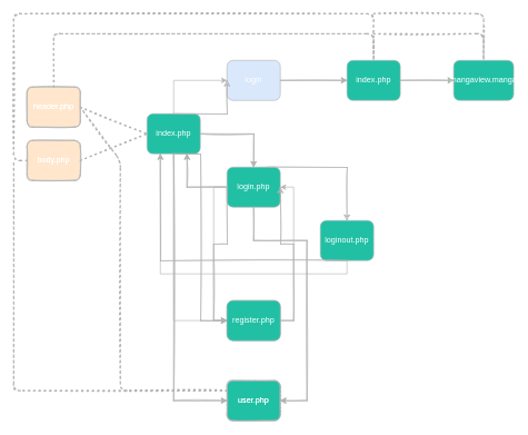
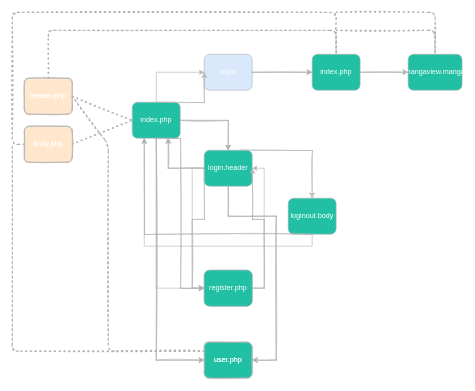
- <mxCell id="12" value="&lt;font color=&quot;#ffffff&quot;&gt;login.php&lt;/font&gt;" style="rounded=1;whiteSpace=wrap;html=1;sketch=0;fontColor=#5C5C5C;fillColor=#21C0A5;strokeColor=#B3B3B3;" parent="1" vertex="1"><mxGeometry x="340" y="250" width="80" height="60" as="geometry" /></mxCell>
+ <mxCell id="12" value="&lt;font color=&quot;#ffffff&quot;&gt;login.header&lt;/font&gt;" style="rounded=1;whiteSpace=wrap;html=1;sketch=0;fontColor=#5C5C5C;fillColor=#21C0A5;strokeColor=#B3B3B3;" parent="1" vertex="1"><mxGeometry x="340" y="250" width="80" height="60" as="geometry" /></mxCell>
- <mxCell id="16" value="&lt;font color=&quot;#ffffff&quot;&gt;loginout.php&lt;/font&gt;" style="rounded=1;whiteSpace=wrap;html=1;sketch=0;fontColor=#5C5C5C;fillColor=#21C0A5;strokeColor=#B3B3B3;" parent="1" vertex="1"><mxGeometry x="480" y="330" width="80" height="60" as="geometry" /></mxCell>
+ <mxCell id="16" value="&lt;font color=&quot;#ffffff&quot;&gt;loginout.body&lt;/font&gt;" style="rounded=1;whiteSpace=wrap;html=1;sketch=0;fontColor=#5C5C5C;fillColor=#21C0A5;strokeColor=#B3B3B3;" parent="1" vertex="1"><mxGeometry x="480" y="330" width="80" height="60" as="geometry" /></mxCell>
